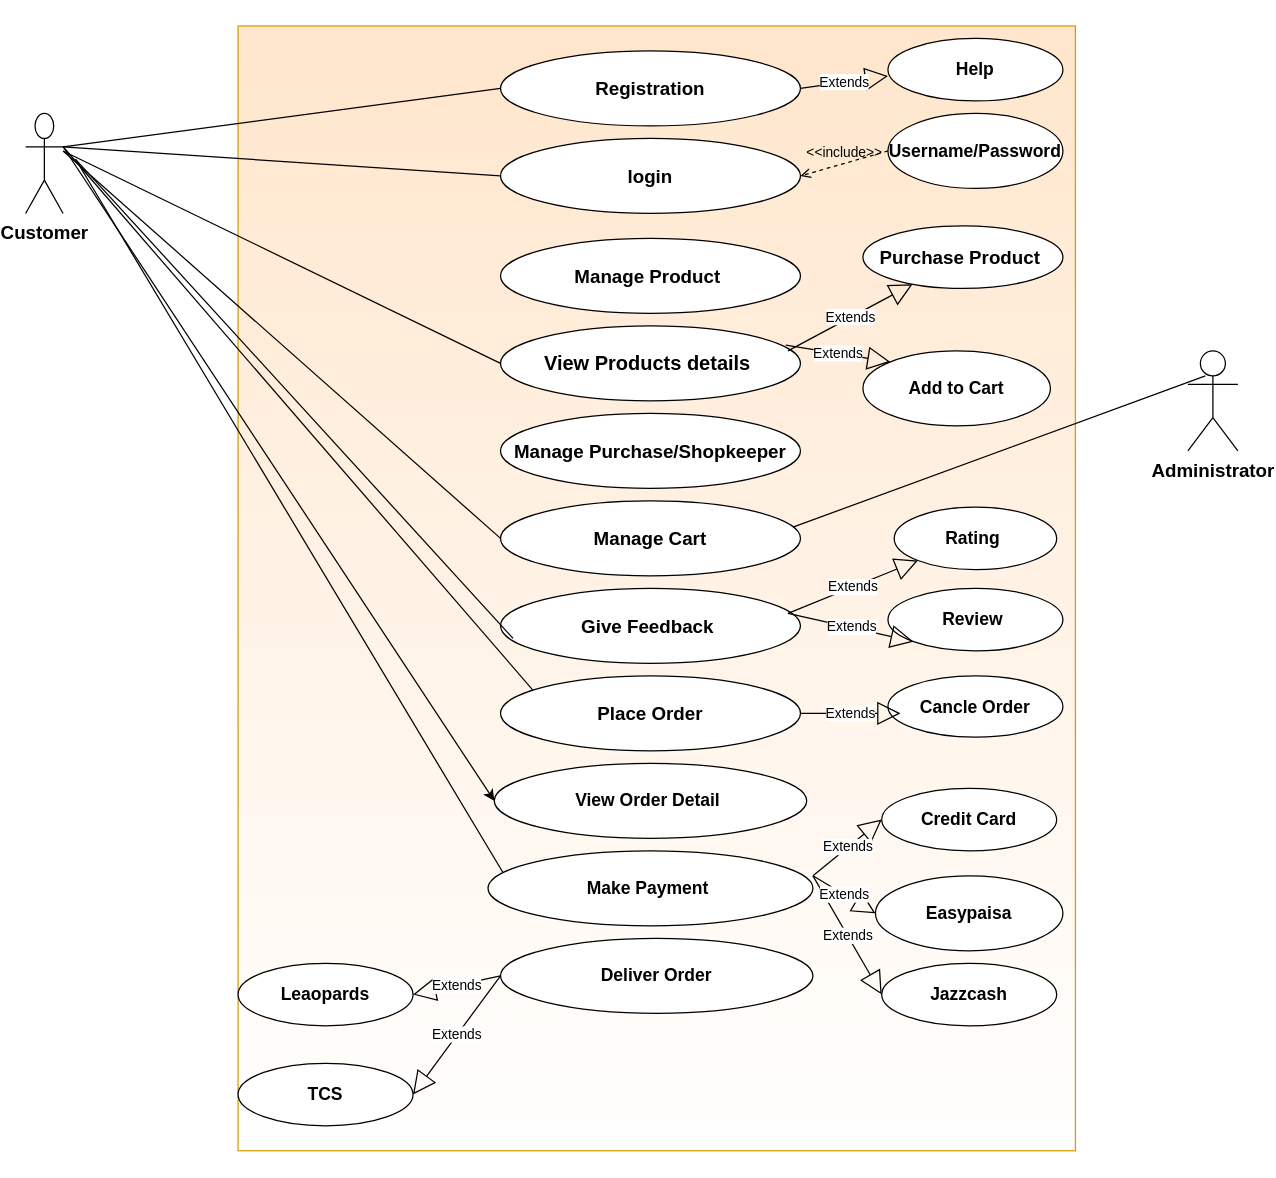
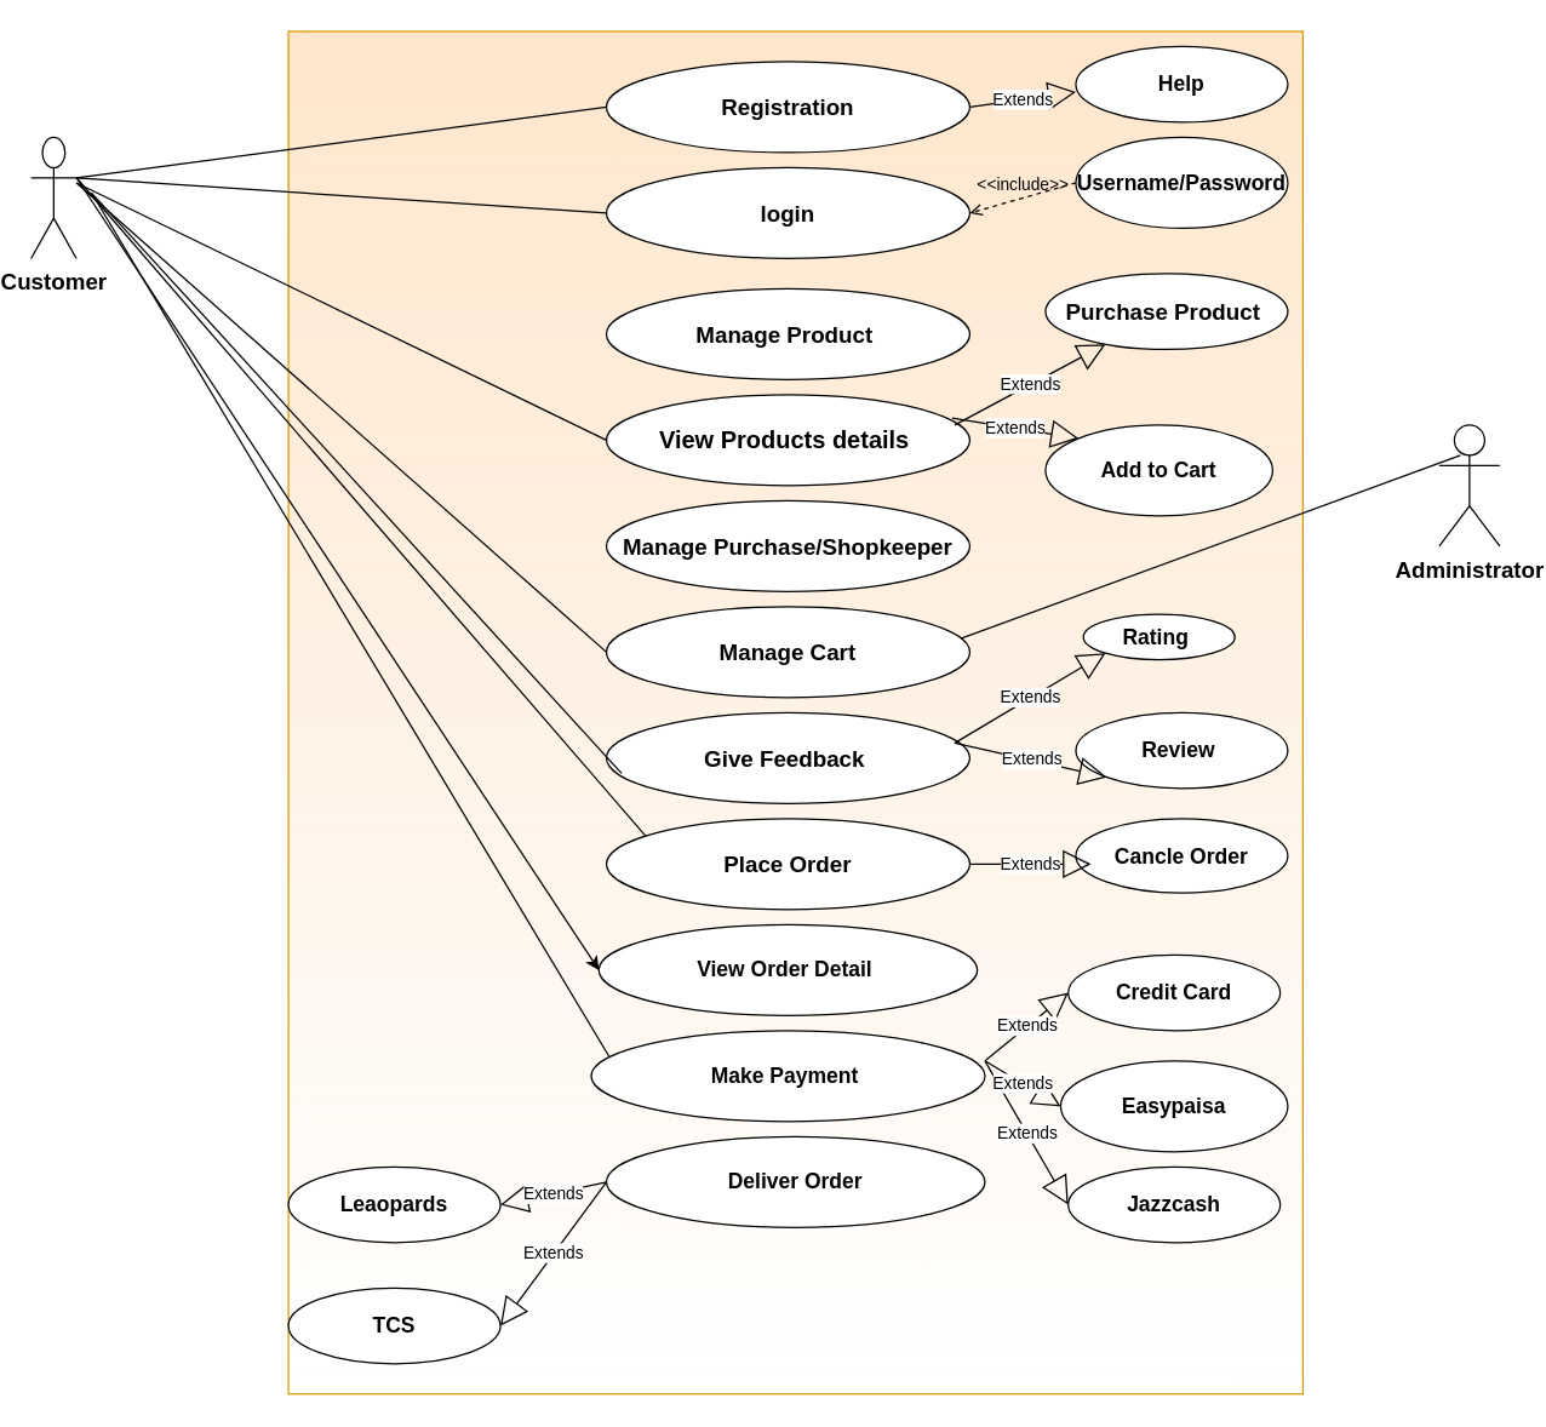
- <mxCell id="28" value="&lt;font style=&quot;font-size: 14px&quot;&gt;&lt;b&gt;Rating&amp;nbsp;&lt;/b&gt;&lt;/font&gt;" style="ellipse;whiteSpace=wrap;html=1;" vertex="1" parent="1"><mxGeometry x="715" y="405" width="130" height="50" as="geometry" /></mxCell>
+ <mxCell id="28" value="&lt;font style=&quot;font-size: 14px&quot;&gt;&lt;b&gt;Rating&amp;nbsp;&lt;/b&gt;&lt;/font&gt;" style="ellipse;whiteSpace=wrap;html=1;" vertex="1" parent="1"><mxGeometry x="715" y="405" width="100" height="30" as="geometry" /></mxCell>
